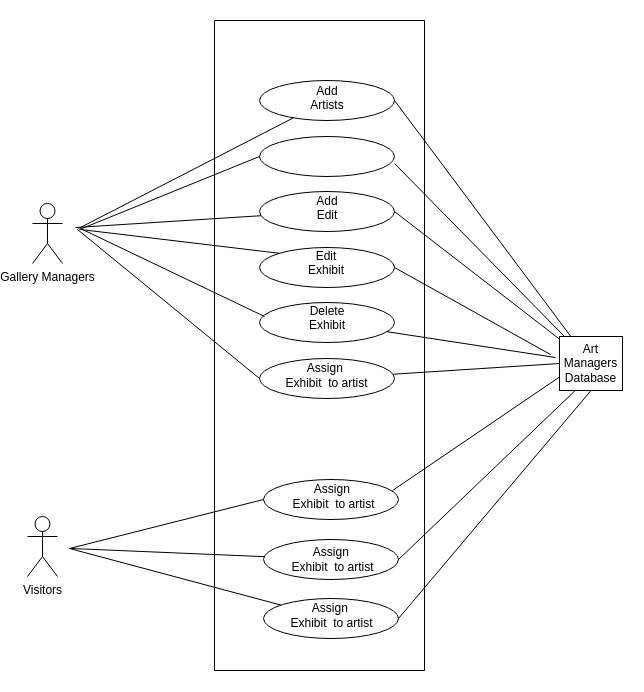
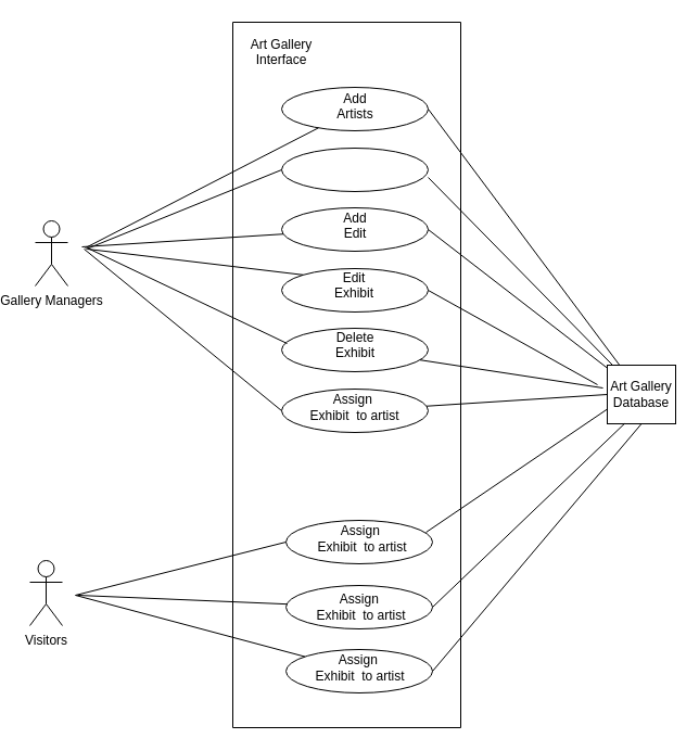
+ <mxCell id="5" value="Art Gallery Interface&lt;br&gt;&lt;br&gt;" style="text;html=1;strokeColor=none;fillColor=none;align=center;verticalAlign=middle;whiteSpace=wrap;rounded=0;" parent="1" vertex="1"><mxGeometry x="212" y="30" width="80" height="50" as="geometry" /></mxCell>
- <mxCell id="23" value="Art Managers&lt;br&gt;Database&lt;br&gt;" style="text;html=1;strokeColor=#000000;fillColor=none;align=center;verticalAlign=middle;whiteSpace=wrap;rounded=0;" parent="1" vertex="1"><mxGeometry x="552" y="336" width="63" height="54" as="geometry" /></mxCell>
+ <mxCell id="23" value="Art Gallery&lt;br&gt;Database&lt;br&gt;" style="text;html=1;strokeColor=#000000;fillColor=none;align=center;verticalAlign=middle;whiteSpace=wrap;rounded=0;" parent="1" vertex="1"><mxGeometry x="552" y="336" width="63" height="54" as="geometry" /></mxCell>
